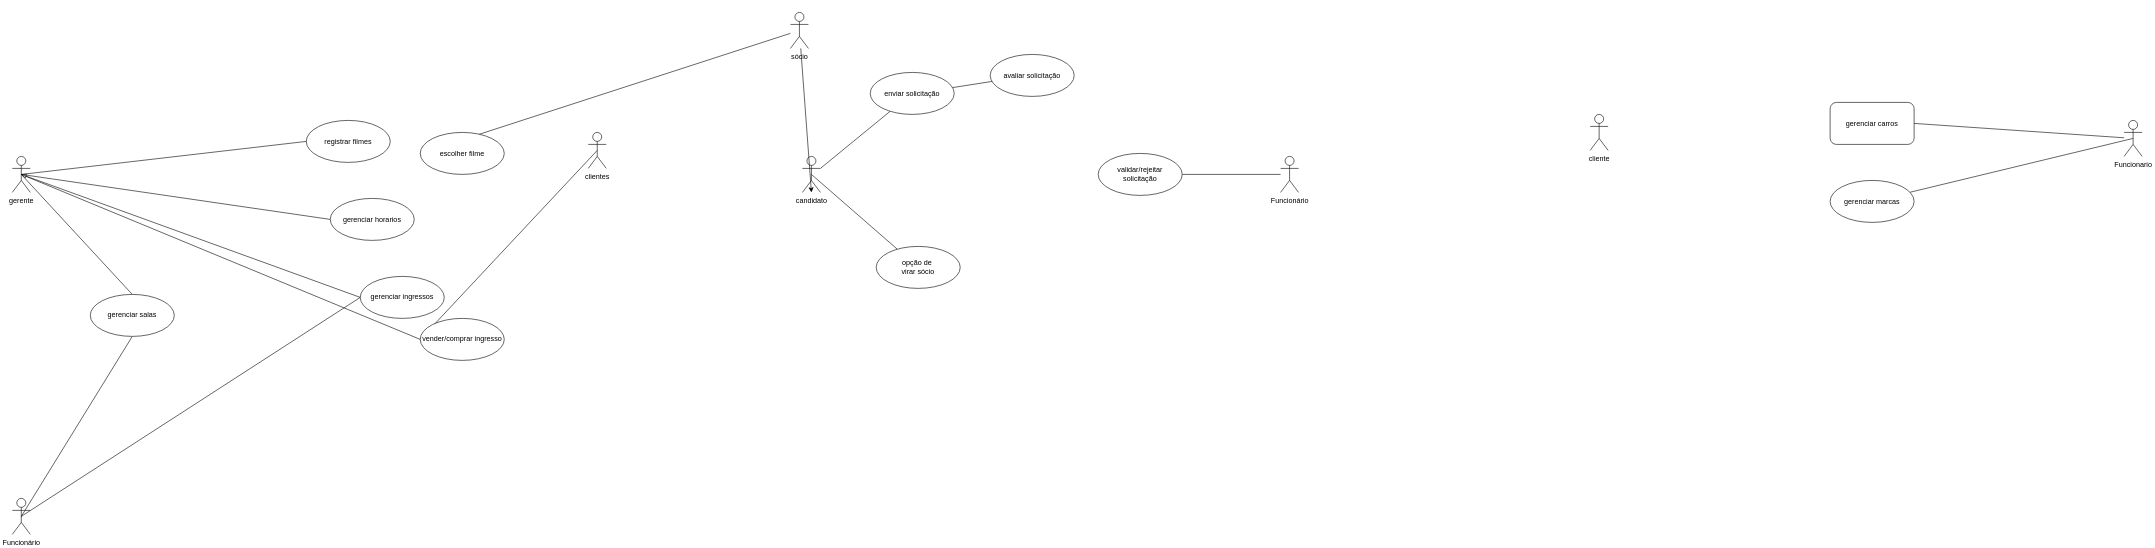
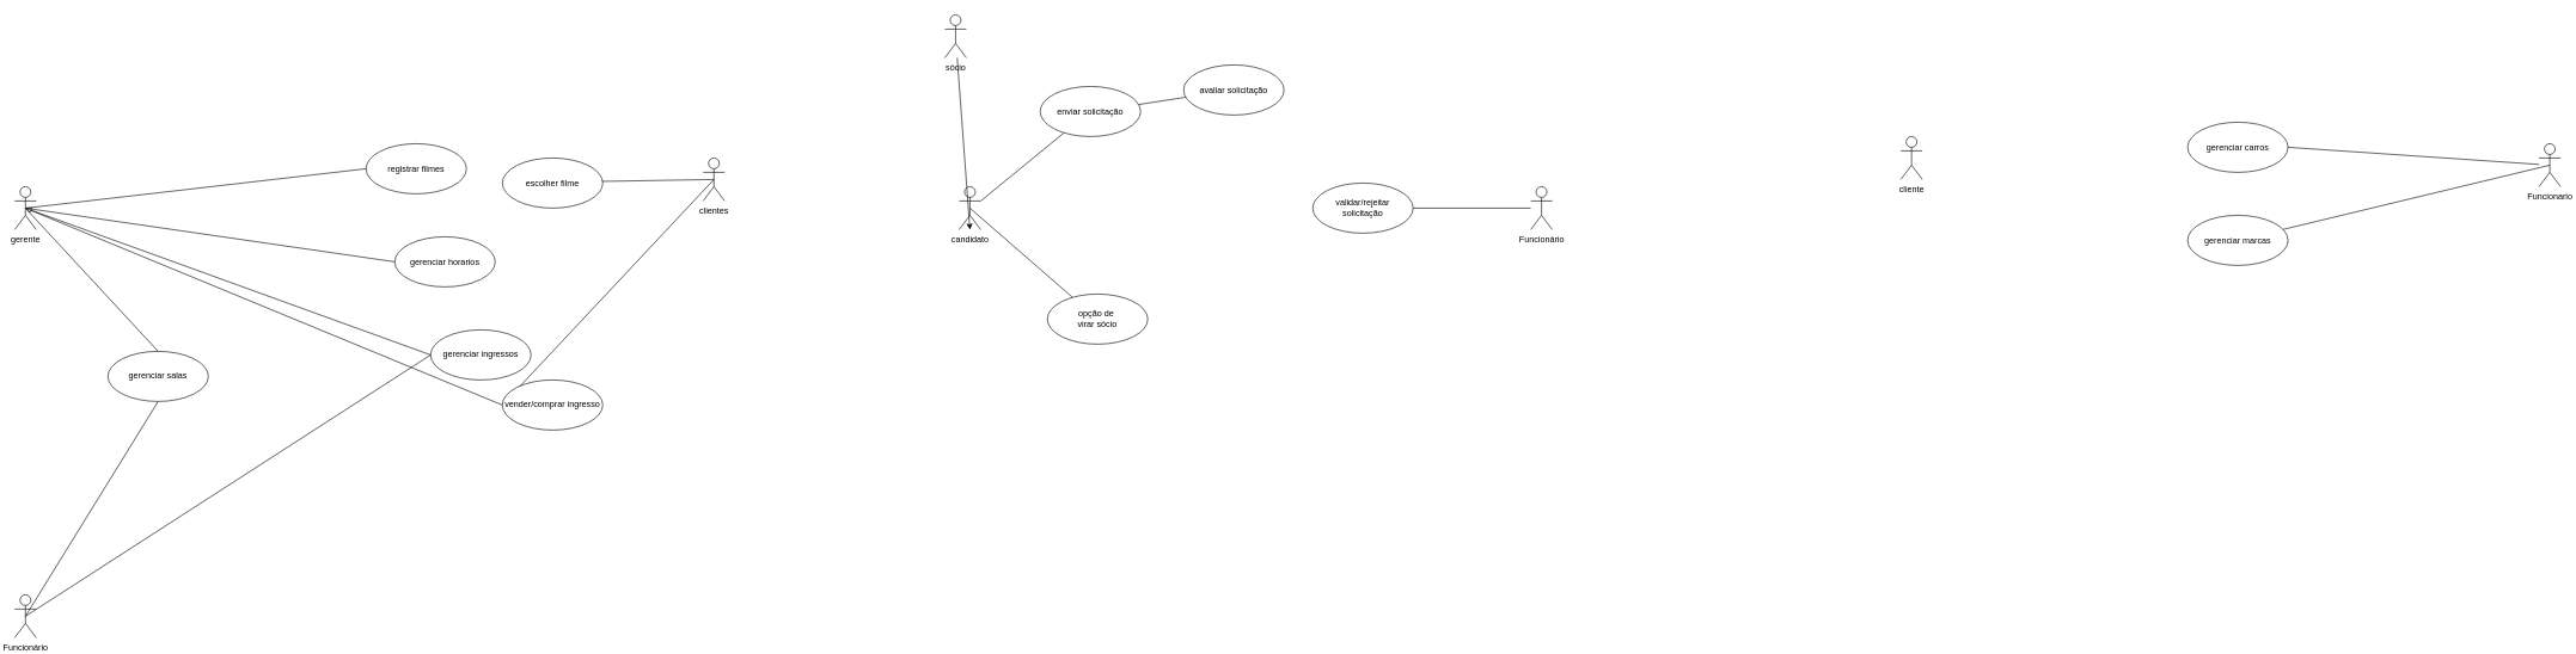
- <mxCell id="18" style="rounded=0;orthogonalLoop=1;jettySize=auto;html=1;endArrow=none;endFill=0;exitX=0;exitY=0.5;exitDx=0;exitDy=0;" parent="1" source="19" target="31" edge="1"><mxGeometry relative="1" as="geometry"><mxPoint x="900" y="450" as="targetPoint" /></mxGeometry></mxCell>
+ <mxCell id="18" style="rounded=0;orthogonalLoop=1;jettySize=auto;html=1;entryX=0.5;entryY=0.5;entryDx=0;entryDy=0;entryPerimeter=0;endArrow=none;endFill=0;exitX=0;exitY=0.5;exitDx=0;exitDy=0;" parent="1" source="19" target="2" edge="1"><mxGeometry relative="1" as="geometry"><mxPoint x="900" y="450" as="targetPoint" /></mxGeometry></mxCell>
- <mxCell id="33" value="gerenciar carros" style="whiteSpace=wrap;html=1;rounded=1;" vertex="1" parent="1"><mxGeometry x="3050" y="170" width="140" height="70" as="geometry" /></mxCell>
+ <mxCell id="33" value="gerenciar carros" style="ellipse;whiteSpace=wrap;html=1;" vertex="1" parent="1"><mxGeometry x="3050" y="170" width="140" height="70" as="geometry" /></mxCell>
